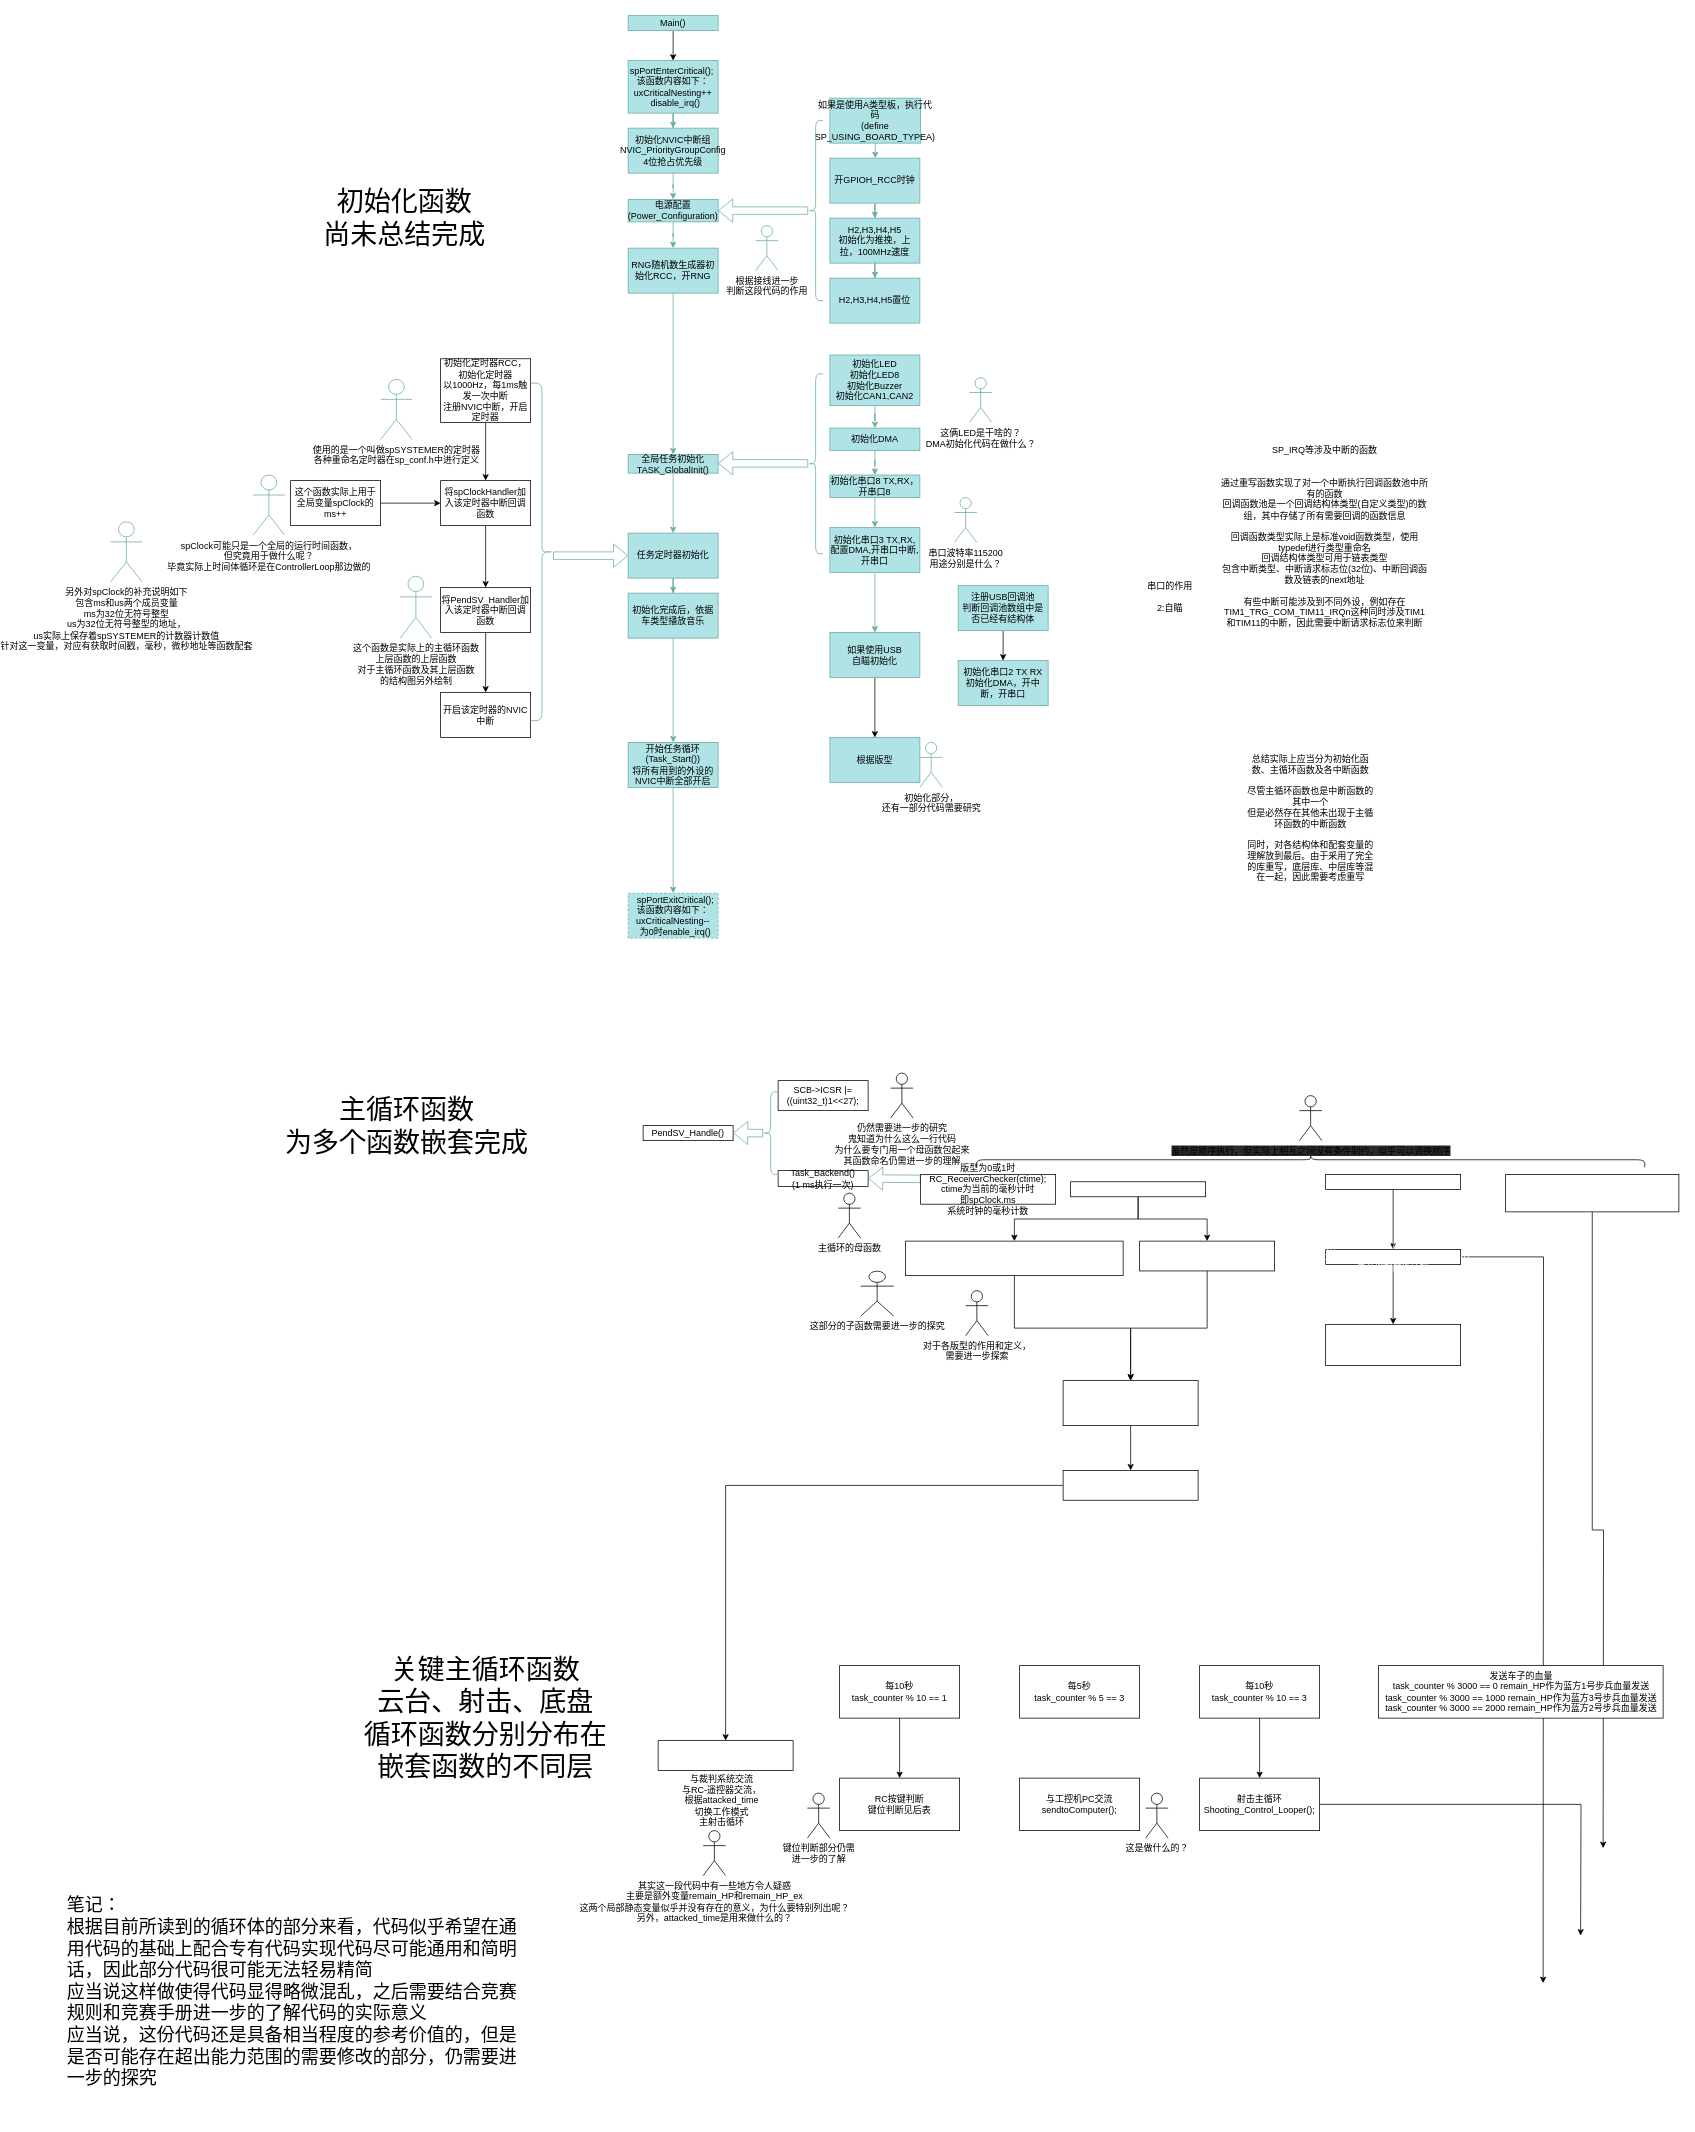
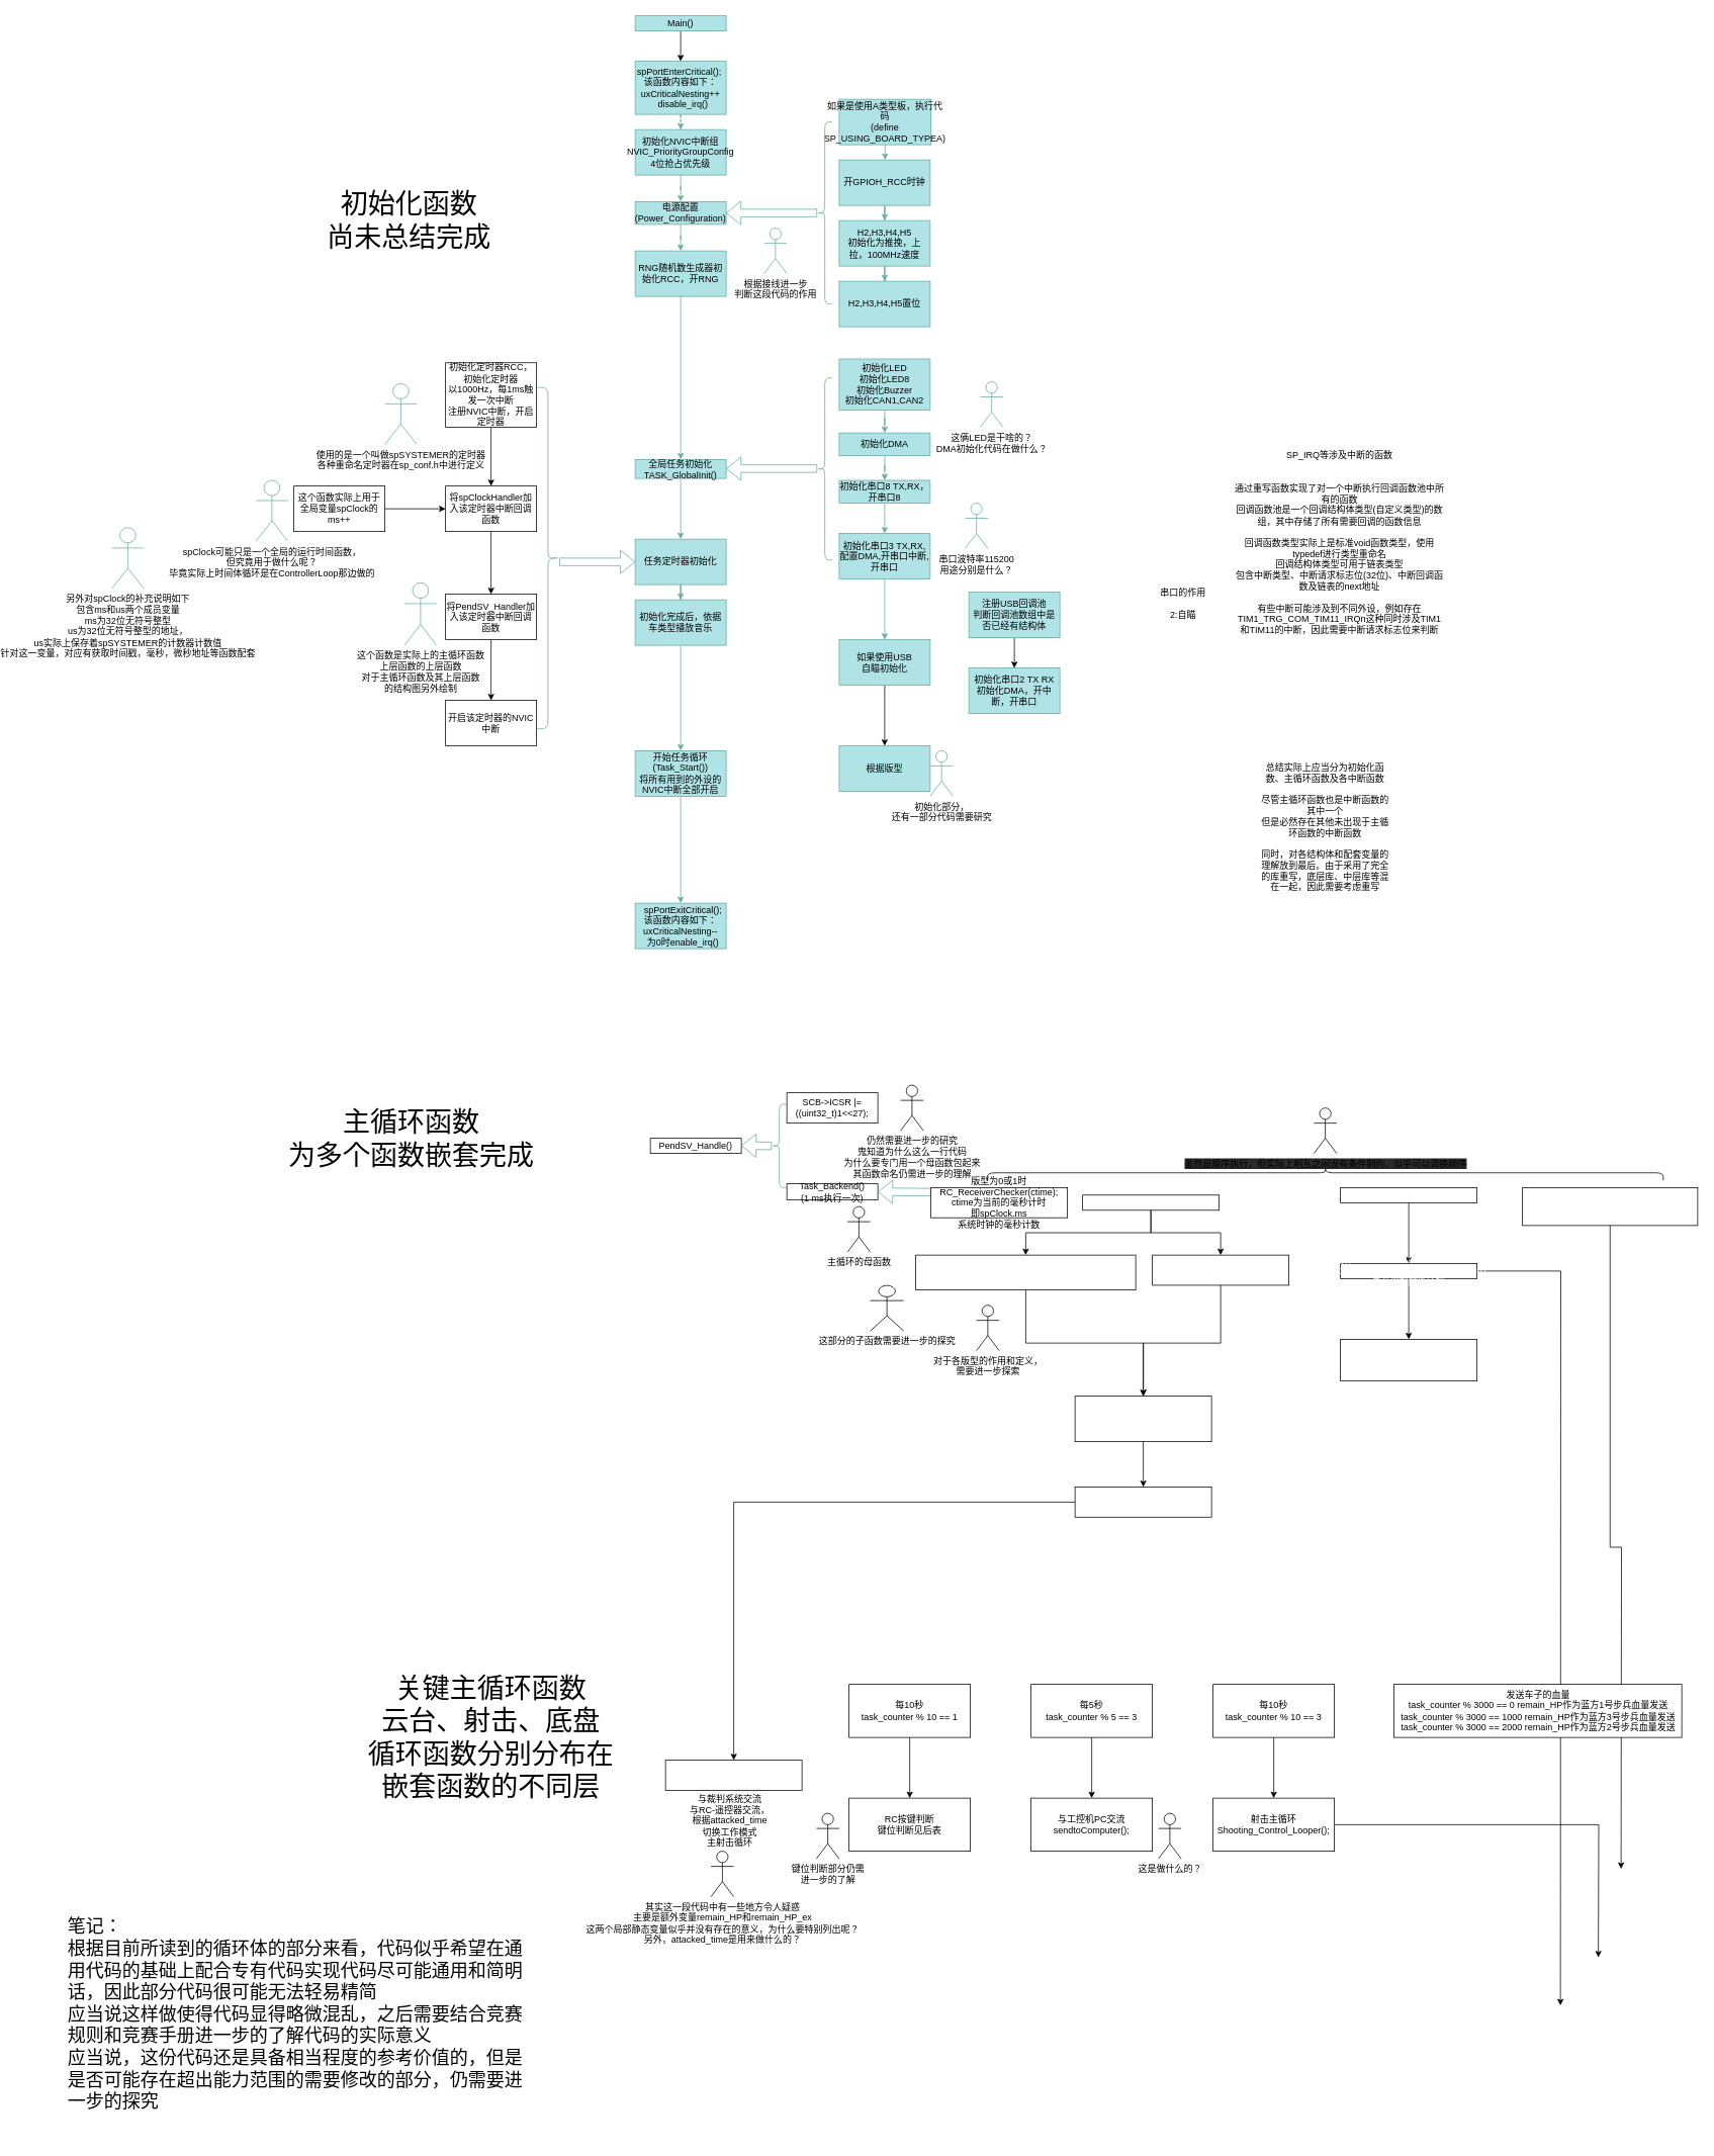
- <mxCell id="4" value="" style="edgeStyle=orthogonalEdgeStyle;rounded=0;orthogonalLoop=1;jettySize=auto;html=1;strokeColor=#67AB9F;fontColor=#000000;" parent="1" source="5" target="7" edge="1"><mxGeometry relative="1" as="geometry" /></mxCell>
+ <mxCell id="4" value="" style="edgeStyle=orthogonalEdgeStyle;rounded=0;orthogonalLoop=1;jettySize=auto;html=1;strokeColor=#67AB9F;fontColor=#000000;dashed=1;" parent="1" source="5" target="7" edge="1"><mxGeometry relative="1" as="geometry" /></mxCell>
- <mxCell id="18" value="&amp;nbsp; &amp;nbsp;spPortExitCritical();&amp;nbsp;&lt;br&gt;该函数内容如下： uxCriticalNesting--&lt;br&gt;&amp;nbsp; 为0时enable_irq()" style="rounded=0;whiteSpace=wrap;html=1;fillColor=#b0e3e6;strokeColor=#67AB9F;fontColor=#000000;dashed=1;" parent="1" vertex="1"><mxGeometry x="770" y="1190" width="120" height="60" as="geometry" /></mxCell>
+ <mxCell id="18" value="&amp;nbsp; &amp;nbsp;spPortExitCritical();&amp;nbsp;&lt;br&gt;该函数内容如下： uxCriticalNesting--&lt;br&gt;&amp;nbsp; 为0时enable_irq()" style="rounded=0;whiteSpace=wrap;html=1;fillColor=#b0e3e6;strokeColor=#67AB9F;fontColor=#000000;" parent="1" vertex="1"><mxGeometry x="770" y="1190" width="120" height="60" as="geometry" /></mxCell>
+ <mxCell id="105" value="" style="edgeStyle=orthogonalEdgeStyle;rounded=0;orthogonalLoop=1;jettySize=auto;html=1;" parent="1" source="106" target="112" edge="1"><mxGeometry relative="1" as="geometry" /></mxCell>
